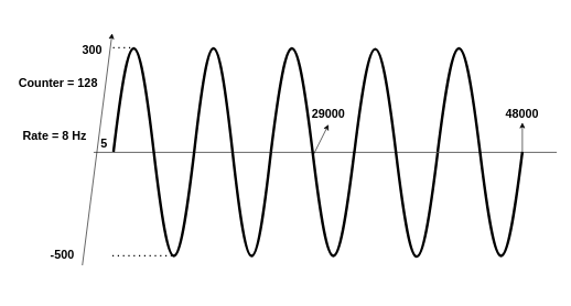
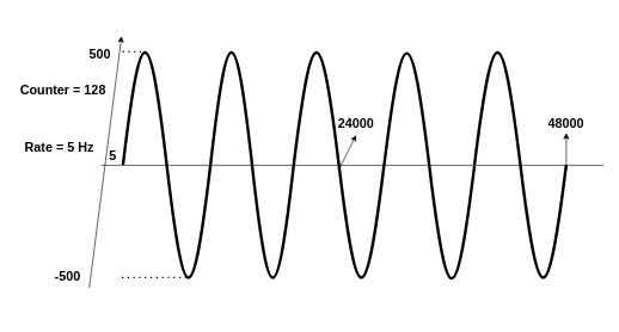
- <mxCell id="7" value="300" style="text;html=1;strokeColor=none;fillColor=none;align=center;verticalAlign=middle;whiteSpace=wrap;rounded=0;fontStyle=1;fontSize=18;" vertex="1" parent="1"><mxGeometry x="109" y="60" width="60" height="30" as="geometry" /></mxCell>
+ <mxCell id="7" value="500" style="text;html=1;strokeColor=none;fillColor=none;align=center;verticalAlign=middle;whiteSpace=wrap;rounded=0;fontStyle=1;fontSize=18;" vertex="1" parent="1"><mxGeometry x="109" y="60" width="60" height="30" as="geometry" /></mxCell>
- <mxCell id="17" value="29000" style="text;html=1;strokeColor=none;fillColor=none;align=center;verticalAlign=middle;whiteSpace=wrap;rounded=0;fontStyle=1;fontSize=18;" vertex="1" parent="1"><mxGeometry x="451" y="158" width="90" height="30" as="geometry" /></mxCell>
+ <mxCell id="17" value="24000" style="text;html=1;strokeColor=none;fillColor=none;align=center;verticalAlign=middle;whiteSpace=wrap;rounded=0;fontStyle=1;fontSize=18;" vertex="1" parent="1"><mxGeometry x="451" y="158" width="90" height="30" as="geometry" /></mxCell>
- <mxCell id="13" value="&lt;b style=&quot;font-size: 18px;&quot;&gt;Rate = 8 Hz&amp;nbsp;&lt;/b&gt;" style="text;html=1;strokeColor=none;fillColor=none;align=center;verticalAlign=middle;whiteSpace=wrap;rounded=0;fontSize=18;" vertex="1" parent="1"><mxGeometry x="20" y="190" width="130" height="30" as="geometry" /></mxCell>
+ <mxCell id="13" value="&lt;b style=&quot;font-size: 18px;&quot;&gt;Rate = 5 Hz&amp;nbsp;&lt;/b&gt;" style="text;html=1;strokeColor=none;fillColor=none;align=center;verticalAlign=middle;whiteSpace=wrap;rounded=0;fontSize=18;" vertex="1" parent="1"><mxGeometry x="20" y="190" width="130" height="30" as="geometry" /></mxCell>
